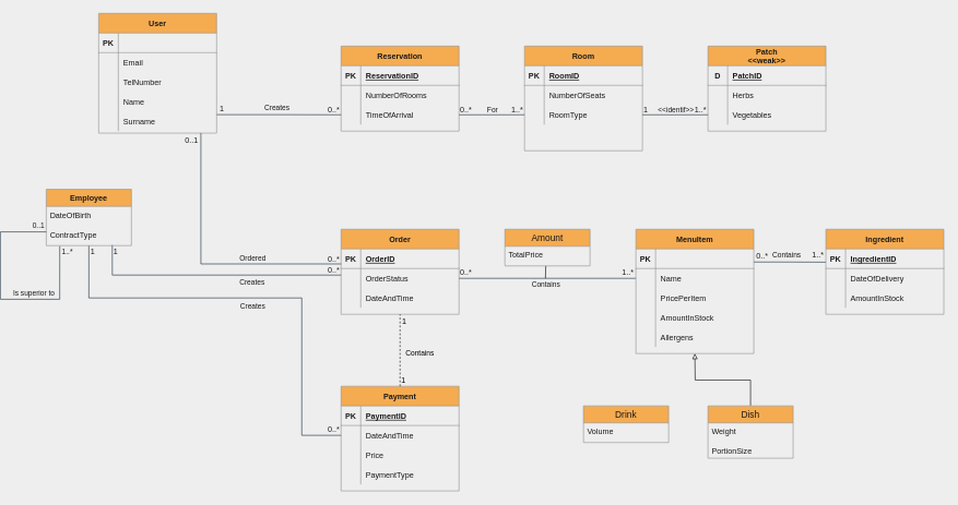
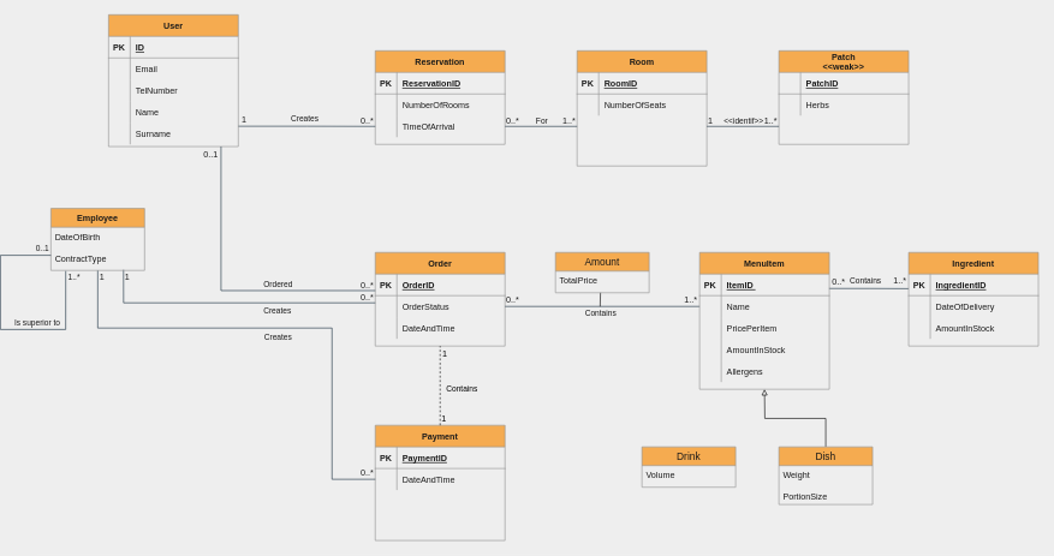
+ <mxCell id="87" value="ID" style="shape=partialRectangle;connectable=0;fillColor=none;top=0;left=0;bottom=0;right=0;align=left;spacingLeft=6;fontStyle=5;overflow=hidden;strokeColor=#909090;fontColor=#1A1A1A;" parent="85" vertex="1"><mxGeometry x="30" width="150" height="30" as="geometry"><mxRectangle width="150" height="30" as="alternateBounds" /></mxGeometry></mxCell>
- <mxCell id="16" value="D" style="shape=partialRectangle;connectable=0;fillColor=none;top=0;left=0;bottom=0;right=0;fontStyle=1;overflow=hidden;strokeColor=#909090;fontColor=#1A1A1A;" parent="15" vertex="1"><mxGeometry width="30" height="30" as="geometry" /></mxCell>
- <mxCell id="11" value="RoomType" style="shape=partialRectangle;connectable=0;fillColor=none;top=0;left=0;bottom=0;right=0;align=left;spacingLeft=6;overflow=hidden;strokeColor=#909090;fontColor=#1A1A1A;" parent="9" vertex="1"><mxGeometry x="30" width="150" height="30" as="geometry" /></mxCell>
- <mxCell id="23" value="Vegetables" style="shape=partialRectangle;connectable=0;fillColor=none;top=0;left=0;bottom=0;right=0;align=left;spacingLeft=6;overflow=hidden;strokeColor=#909090;fontColor=#1A1A1A;" parent="21" vertex="1"><mxGeometry x="30" width="150" height="30" as="geometry" /></mxCell>
+ <mxCell id="124" value="ItemID " style="shape=partialRectangle;connectable=0;fillColor=none;top=0;left=0;bottom=0;right=0;align=left;spacingLeft=6;fontStyle=5;overflow=hidden;strokeColor=#909090;fontColor=#1A1A1A;" parent="122" vertex="1"><mxGeometry x="30" width="150" height="30" as="geometry"><mxRectangle width="150" height="30" as="alternateBounds" /></mxGeometry></mxCell>
- <mxCell id="53" value="Price" style="shape=partialRectangle;connectable=0;fillColor=none;top=0;left=0;bottom=0;right=0;align=left;spacingLeft=6;overflow=hidden;strokeColor=#909090;fontColor=#1A1A1A;" parent="51" vertex="1"><mxGeometry x="30" width="150" height="30" as="geometry"><mxRectangle width="150" height="30" as="alternateBounds" /></mxGeometry></mxCell>
- <mxCell id="56" value="PaymentType " style="shape=partialRectangle;connectable=0;fillColor=none;top=0;left=0;bottom=0;right=0;align=left;spacingLeft=6;overflow=hidden;strokeColor=#909090;fontColor=#1A1A1A;" parent="54" vertex="1"><mxGeometry x="30" width="150" height="30" as="geometry"><mxRectangle width="150" height="30" as="alternateBounds" /></mxGeometry></mxCell>
